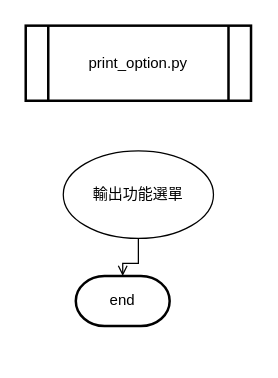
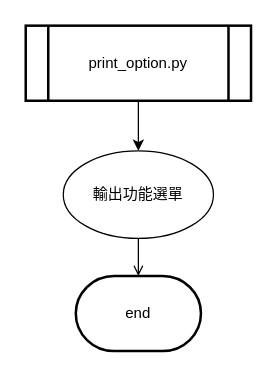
+ <mxCell id="2" value="" style="edgeStyle=orthogonalEdgeStyle;rounded=0;orthogonalLoop=1;jettySize=auto;html=1;" edge="1" parent="1" source="3" target="5"><mxGeometry relative="1" as="geometry" /></mxCell>
- <mxCell id="6" value="&lt;font style=&quot;vertical-align: inherit;&quot;&gt;&lt;font style=&quot;vertical-align: inherit;&quot;&gt;end&lt;/font&gt;&lt;/font&gt;" style="strokeWidth=2;html=1;shape=mxgraph.flowchart.terminator;whiteSpace=wrap;" vertex="1" parent="1"><mxGeometry x="60" y="220" width="75" height="40" as="geometry" /></mxCell>
+ <mxCell id="6" value="&lt;font style=&quot;vertical-align: inherit;&quot;&gt;&lt;font style=&quot;vertical-align: inherit;&quot;&gt;end&lt;/font&gt;&lt;/font&gt;" style="strokeWidth=2;html=1;shape=mxgraph.flowchart.terminator;whiteSpace=wrap;" vertex="1" parent="1"><mxGeometry x="60" y="220" width="100" height="60" as="geometry" /></mxCell>
